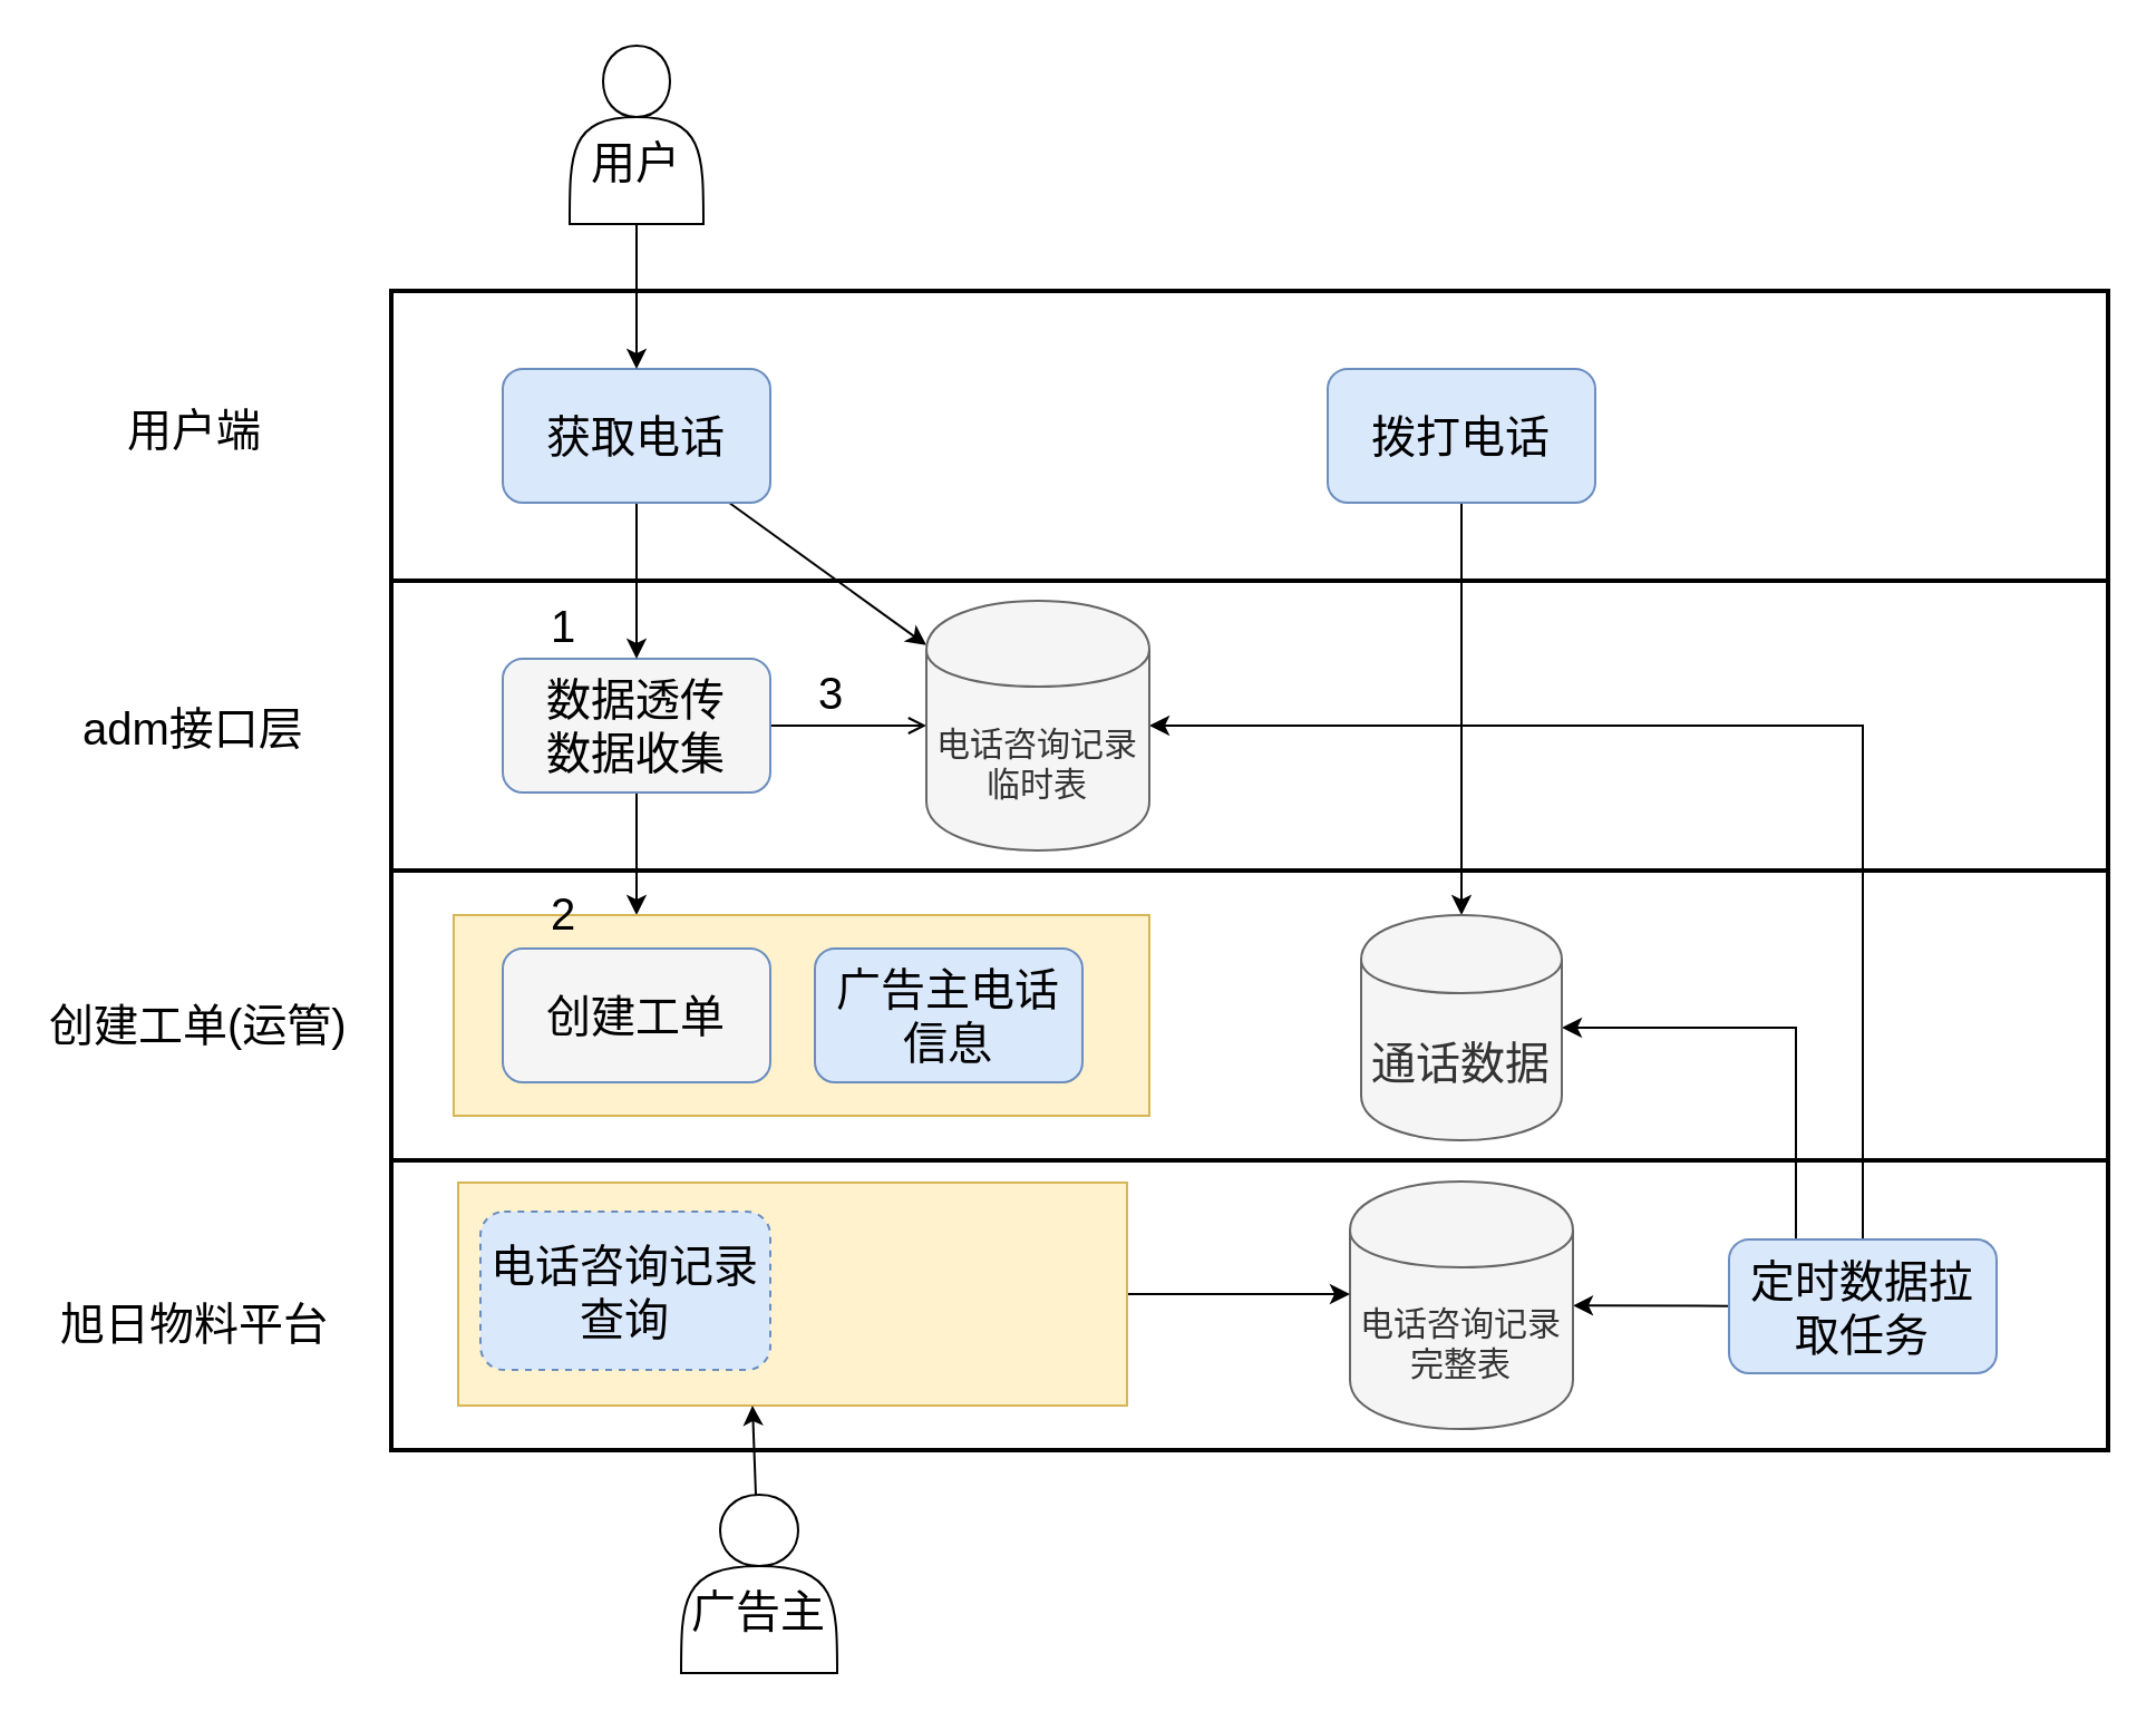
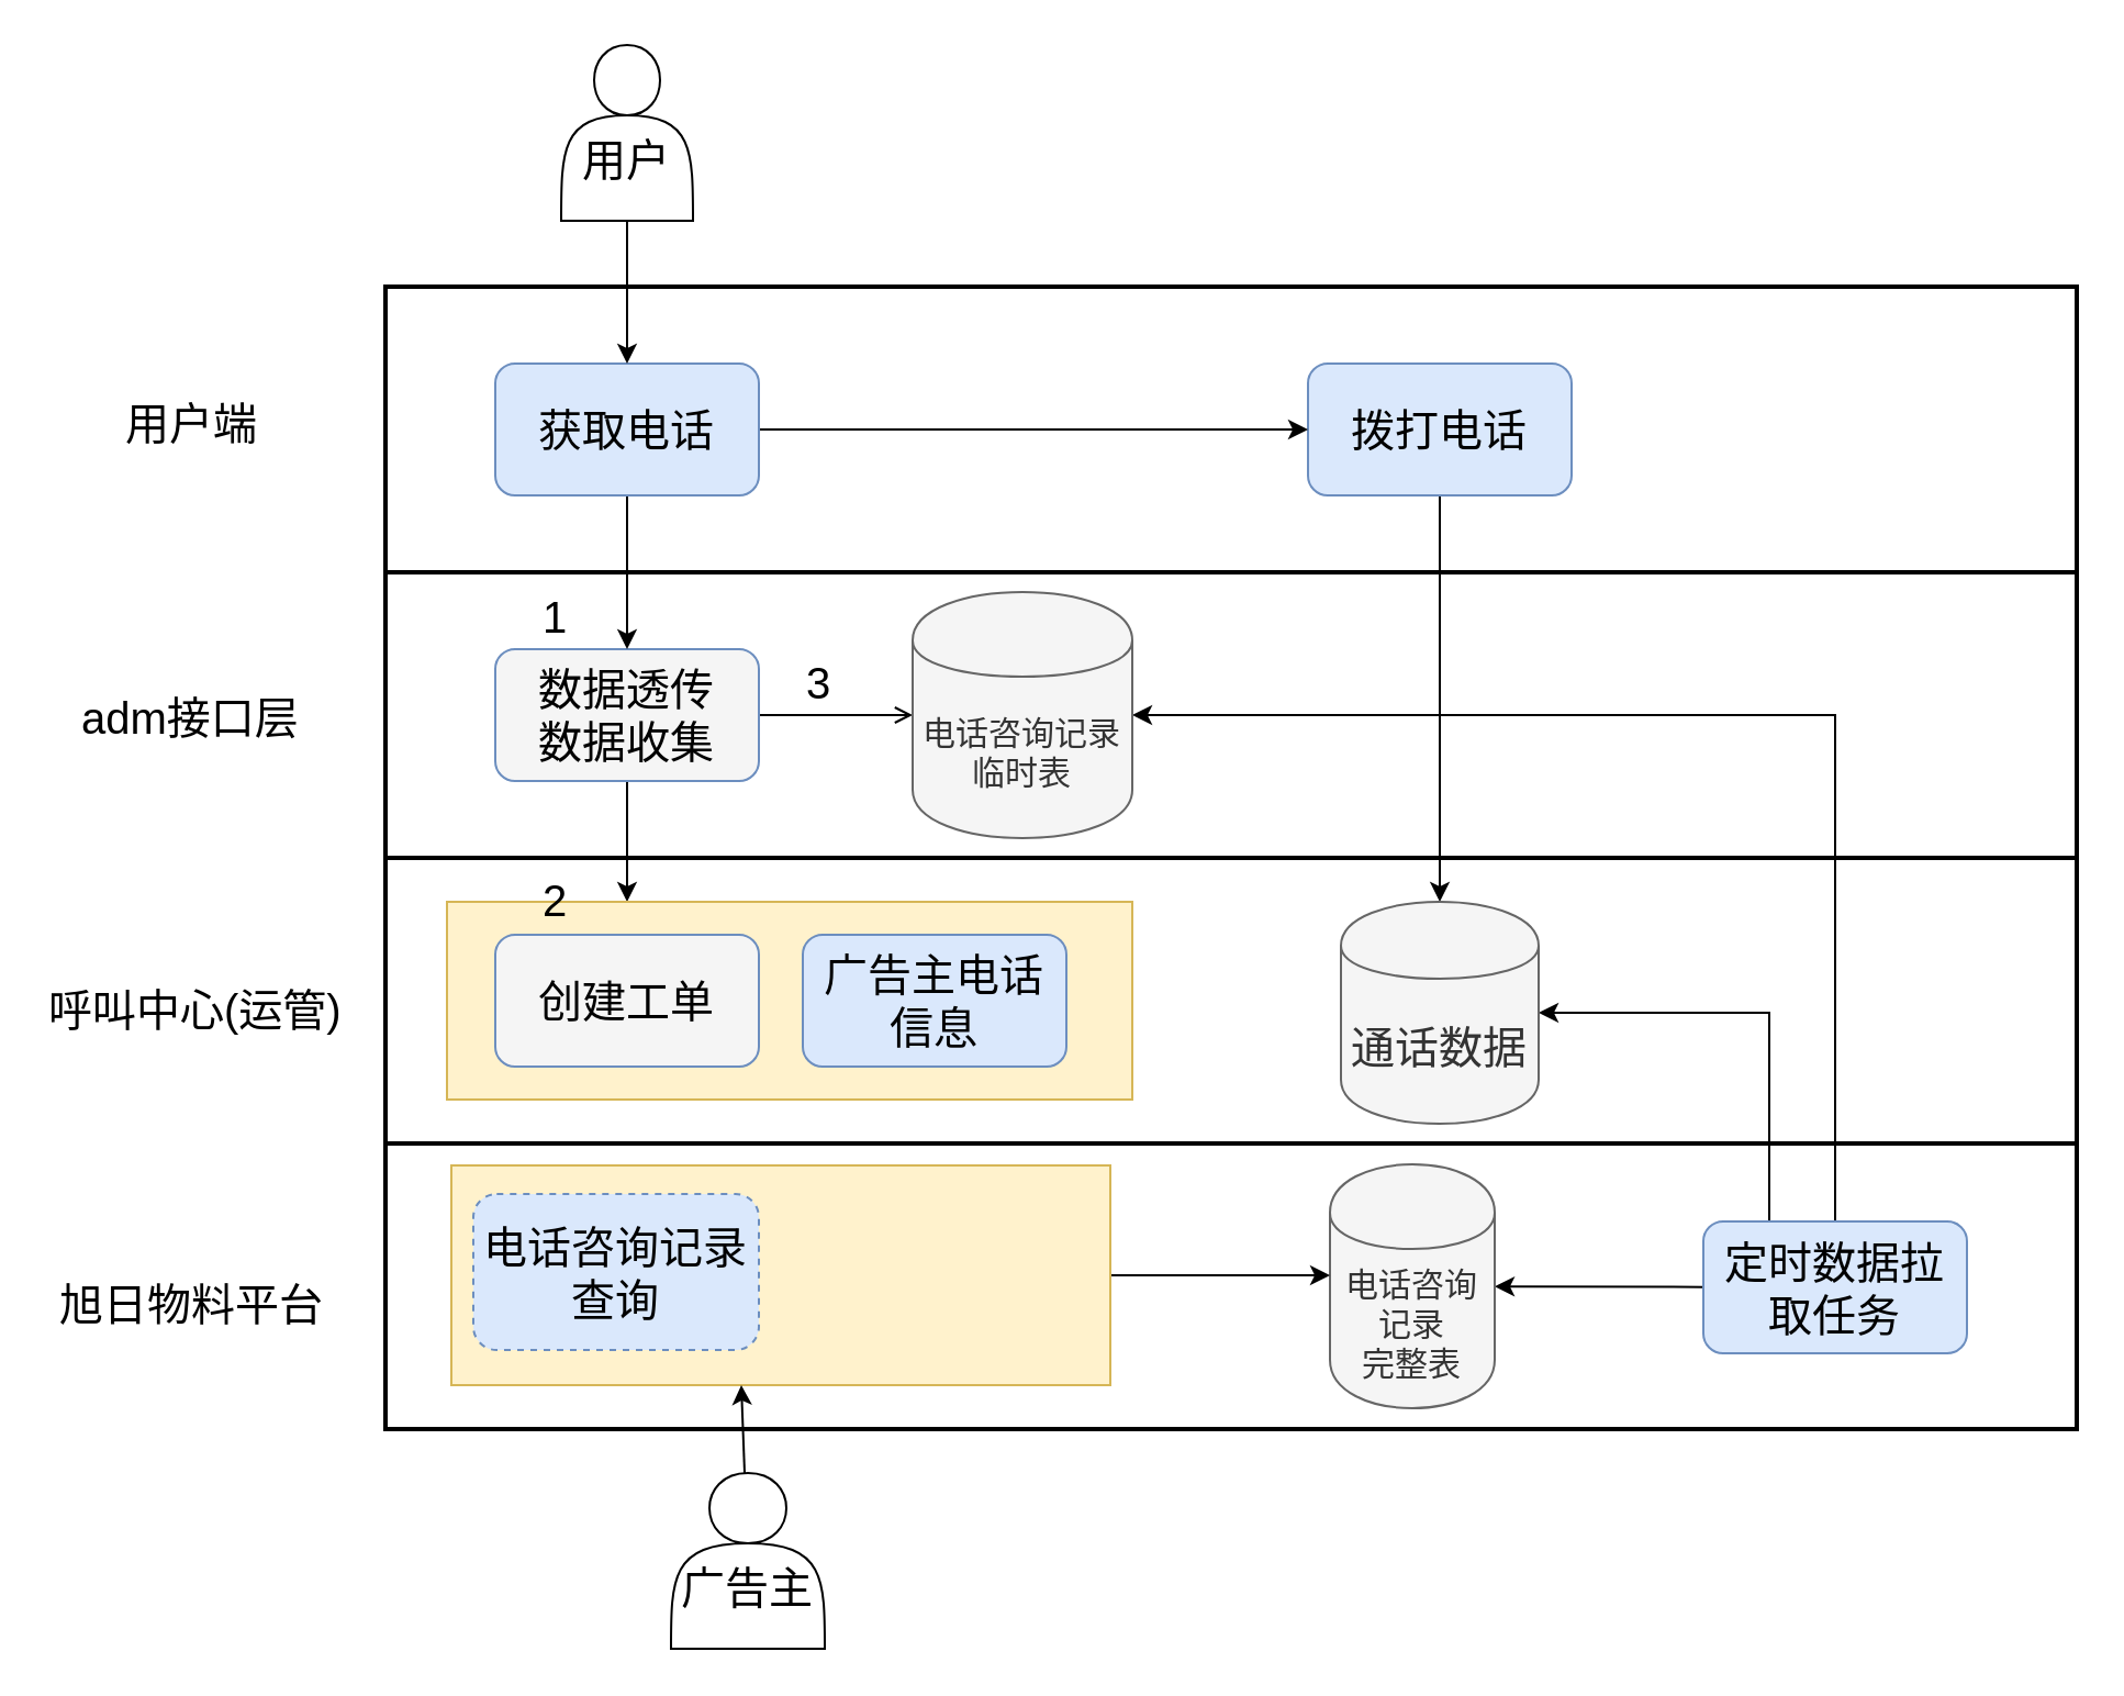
- <mxCell id="13" style="edgeStyle=none;rounded=0;orthogonalLoop=1;jettySize=auto;html=1;" edge="1" parent="1" source="14" target="22"><mxGeometry relative="1" as="geometry" /></mxCell>
+ <mxCell id="13" style="edgeStyle=none;rounded=0;orthogonalLoop=1;jettySize=auto;html=1;entryX=0;entryY=0.5;entryDx=0;entryDy=0;" edge="1" parent="1" source="14" target="7"><mxGeometry relative="1" as="geometry" /></mxCell>
- <mxCell id="16" value="&lt;font style=&quot;font-size: 20px&quot;&gt;创建工单(运管)&lt;/font&gt;" style="text;html=1;resizable=0;points=[];autosize=1;align=left;verticalAlign=top;spacingTop=-4;" vertex="1" parent="1"><mxGeometry x="20" y="445" width="150" height="20" as="geometry" /></mxCell>
+ <mxCell id="16" value="&lt;font style=&quot;font-size: 20px&quot;&gt;呼叫中心(运管)&lt;/font&gt;" style="text;html=1;resizable=0;points=[];autosize=1;align=left;verticalAlign=top;spacingTop=-4;" vertex="1" parent="1"><mxGeometry x="20" y="445" width="150" height="20" as="geometry" /></mxCell>
- <mxCell id="24" value="&lt;font style=&quot;font-size: 15px&quot;&gt;电话咨询记录&lt;br&gt;完整表&lt;/font&gt;" style="shape=cylinder;whiteSpace=wrap;html=1;boundedLbl=1;backgroundOutline=1;strokeColor=#666666;strokeWidth=1;fillColor=#f5f5f5;fontColor=#333333;" vertex="1" parent="1"><mxGeometry x="605" y="529.5" width="100" height="111" as="geometry" /></mxCell>
+ <mxCell id="24" value="&lt;font style=&quot;font-size: 15px&quot;&gt;电话咨询记录&lt;br&gt;完整表&lt;/font&gt;" style="shape=cylinder;whiteSpace=wrap;html=1;boundedLbl=1;backgroundOutline=1;strokeColor=#666666;strokeWidth=1;fillColor=#f5f5f5;fontColor=#333333;" vertex="1" parent="1"><mxGeometry x="605" y="529.5" width="75" height="111" as="geometry" /></mxCell>
